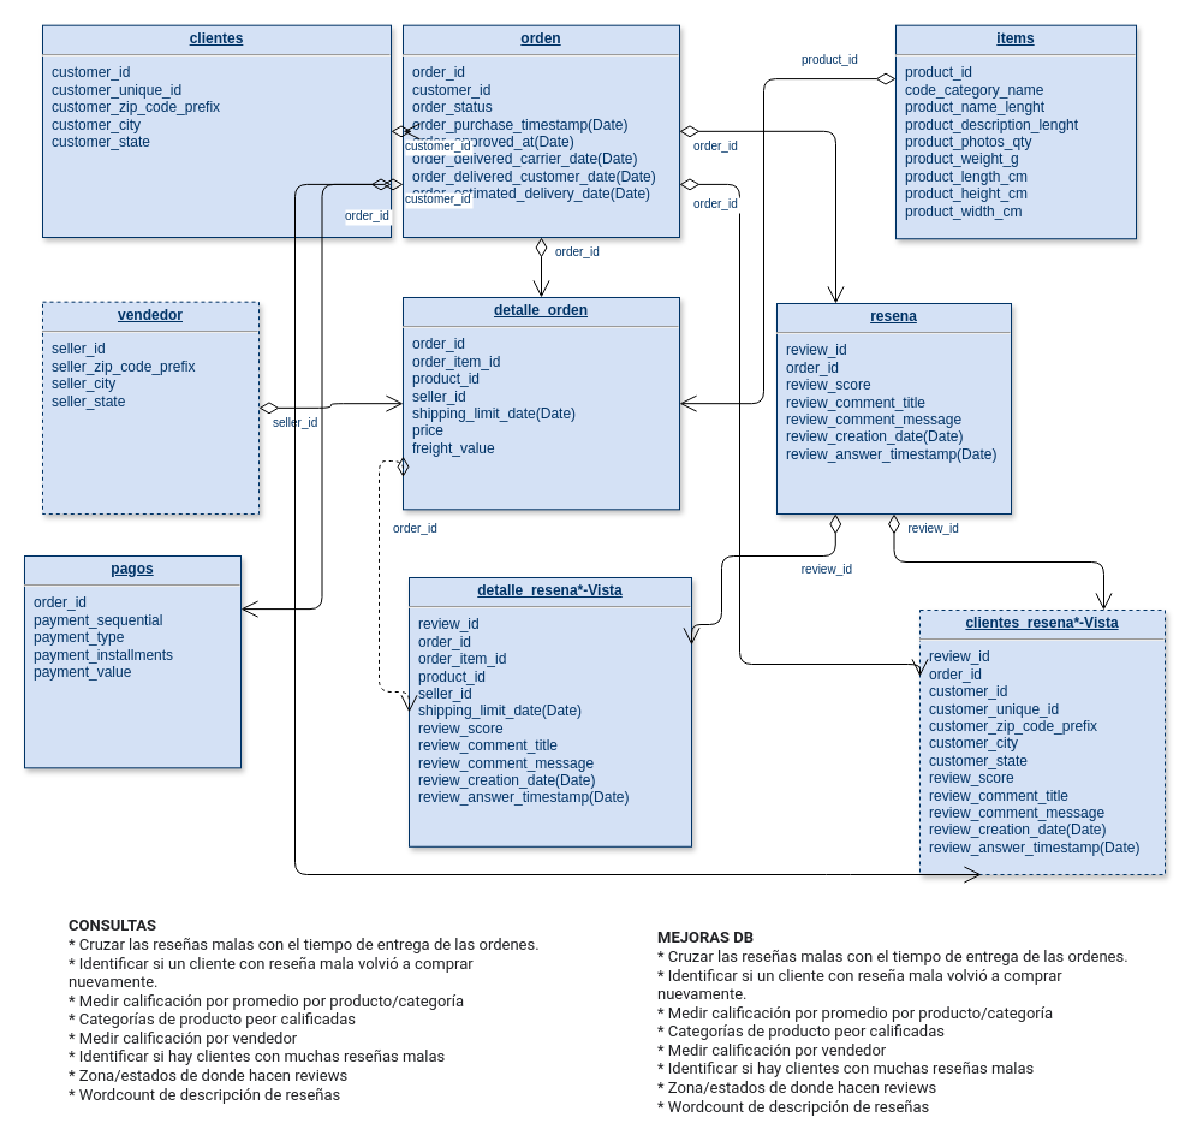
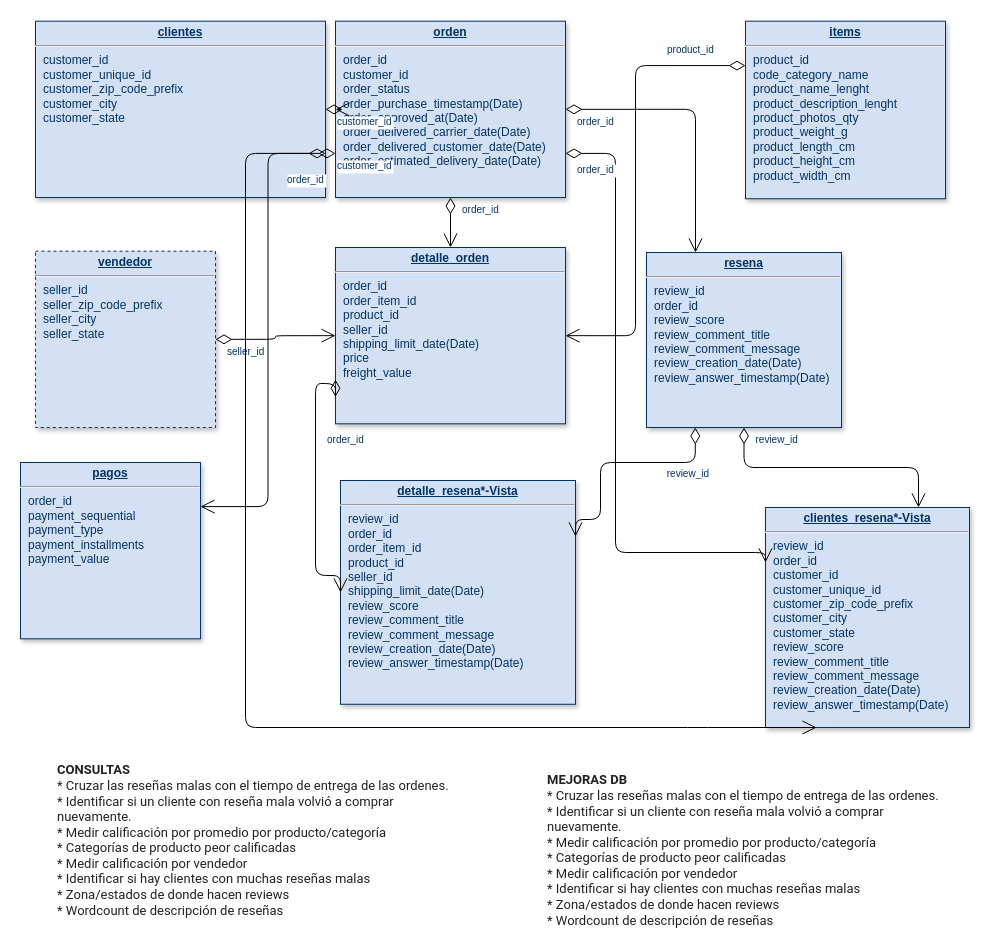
- <mxCell id="15" value="" style="endArrow=open;endSize=12;startArrow=diamondThin;startSize=14;startFill=0;edgeStyle=orthogonalEdgeStyle;entryX=0;entryY=0.5;entryDx=0;entryDy=0;exitX=0;exitY=0.75;exitDx=0;exitDy=0;dashed=1;" edge="1" parent="1" source="2" target="10"><mxGeometry x="620" y="288.15" as="geometry"><mxPoint x="215" y="286.995" as="sourcePoint" /><mxPoint x="345" y="286.995" as="targetPoint" /><Array as="points"><mxPoint x="315" y="383" /><mxPoint x="315" y="575" /></Array></mxGeometry></mxCell>
+ <mxCell id="15" value="" style="endArrow=open;endSize=12;startArrow=diamondThin;startSize=14;startFill=0;edgeStyle=orthogonalEdgeStyle;entryX=0;entryY=0.5;entryDx=0;entryDy=0;exitX=0;exitY=0.75;exitDx=0;exitDy=0;" edge="1" parent="1" source="2" target="10"><mxGeometry x="620" y="288.15" as="geometry"><mxPoint x="215" y="286.995" as="sourcePoint" /><mxPoint x="345" y="286.995" as="targetPoint" /><Array as="points"><mxPoint x="315" y="383" /><mxPoint x="315" y="575" /></Array></mxGeometry></mxCell>
- <mxCell id="12" value="&lt;p style=&quot;margin: 0px ; margin-top: 4px ; text-align: center ; text-decoration: underline&quot;&gt;&lt;b&gt;clientes_resena*-Vista&lt;/b&gt;&lt;/p&gt;&lt;hr&gt;&lt;p style=&quot;margin: 0px 0px 0px 8px&quot;&gt;review_id&lt;/p&gt;&lt;p style=&quot;margin: 0px 0px 0px 8px&quot;&gt;order_id&lt;/p&gt;&lt;p style=&quot;margin: 0px ; margin-left: 8px&quot;&gt;customer_id&lt;/p&gt;&lt;p style=&quot;margin: 0px ; margin-left: 8px&quot;&gt;customer_unique_id&lt;/p&gt;&lt;p style=&quot;margin: 0px ; margin-left: 8px&quot;&gt;customer_zip_code_prefix&lt;/p&gt;&lt;p style=&quot;margin: 0px ; margin-left: 8px&quot;&gt;customer_city&lt;/p&gt;&lt;p style=&quot;margin: 0px ; margin-left: 8px&quot;&gt;customer_state&lt;/p&gt;&lt;p style=&quot;margin: 0px 0px 0px 8px&quot;&gt;review_score&lt;/p&gt;&lt;p style=&quot;margin: 0px 0px 0px 8px&quot;&gt;review_comment_title&lt;/p&gt;&lt;p style=&quot;margin: 0px 0px 0px 8px&quot;&gt;review_comment_message&lt;/p&gt;&lt;p style=&quot;margin: 0px 0px 0px 8px&quot;&gt;review_creation_date(Date)&lt;/p&gt;&lt;p style=&quot;margin: 0px 0px 0px 8px&quot;&gt;review_answer_timestamp(Date)&lt;/p&gt;" style="verticalAlign=top;align=left;overflow=fill;fontSize=12;fontFamily=Helvetica;html=1;strokeColor=#003366;shadow=1;fillColor=#D4E1F5;fontColor=#003366;dashed=1;" vertex="1" parent="1"><mxGeometry x="765" y="507" width="204" height="220" as="geometry" /></mxCell>
+ <mxCell id="12" value="&lt;p style=&quot;margin: 0px ; margin-top: 4px ; text-align: center ; text-decoration: underline&quot;&gt;&lt;b&gt;clientes_resena*-Vista&lt;/b&gt;&lt;/p&gt;&lt;hr&gt;&lt;p style=&quot;margin: 0px 0px 0px 8px&quot;&gt;review_id&lt;/p&gt;&lt;p style=&quot;margin: 0px 0px 0px 8px&quot;&gt;order_id&lt;/p&gt;&lt;p style=&quot;margin: 0px ; margin-left: 8px&quot;&gt;customer_id&lt;/p&gt;&lt;p style=&quot;margin: 0px ; margin-left: 8px&quot;&gt;customer_unique_id&lt;/p&gt;&lt;p style=&quot;margin: 0px ; margin-left: 8px&quot;&gt;customer_zip_code_prefix&lt;/p&gt;&lt;p style=&quot;margin: 0px ; margin-left: 8px&quot;&gt;customer_city&lt;/p&gt;&lt;p style=&quot;margin: 0px ; margin-left: 8px&quot;&gt;customer_state&lt;/p&gt;&lt;p style=&quot;margin: 0px 0px 0px 8px&quot;&gt;review_score&lt;/p&gt;&lt;p style=&quot;margin: 0px 0px 0px 8px&quot;&gt;review_comment_title&lt;/p&gt;&lt;p style=&quot;margin: 0px 0px 0px 8px&quot;&gt;review_comment_message&lt;/p&gt;&lt;p style=&quot;margin: 0px 0px 0px 8px&quot;&gt;review_creation_date(Date)&lt;/p&gt;&lt;p style=&quot;margin: 0px 0px 0px 8px&quot;&gt;review_answer_timestamp(Date)&lt;/p&gt;" style="verticalAlign=top;align=left;overflow=fill;fontSize=12;fontFamily=Helvetica;html=1;strokeColor=#003366;shadow=1;fillColor=#D4E1F5;fontColor=#003366" vertex="1" parent="1"><mxGeometry x="765" y="507" width="204" height="220" as="geometry" /></mxCell>
